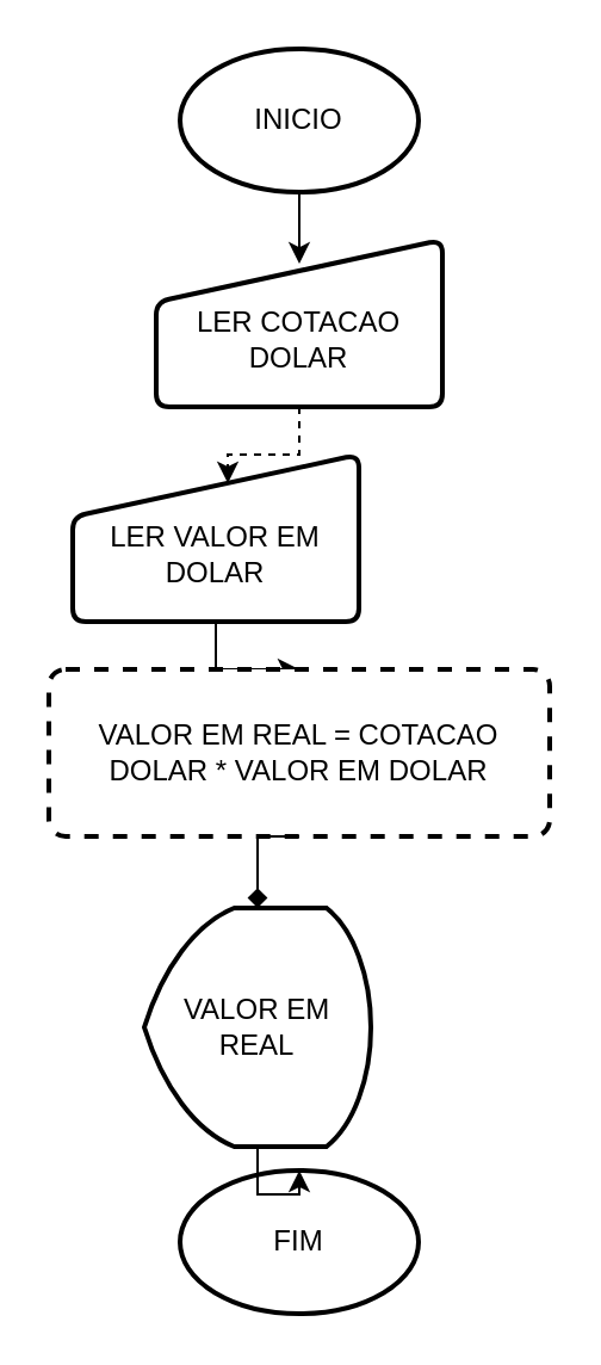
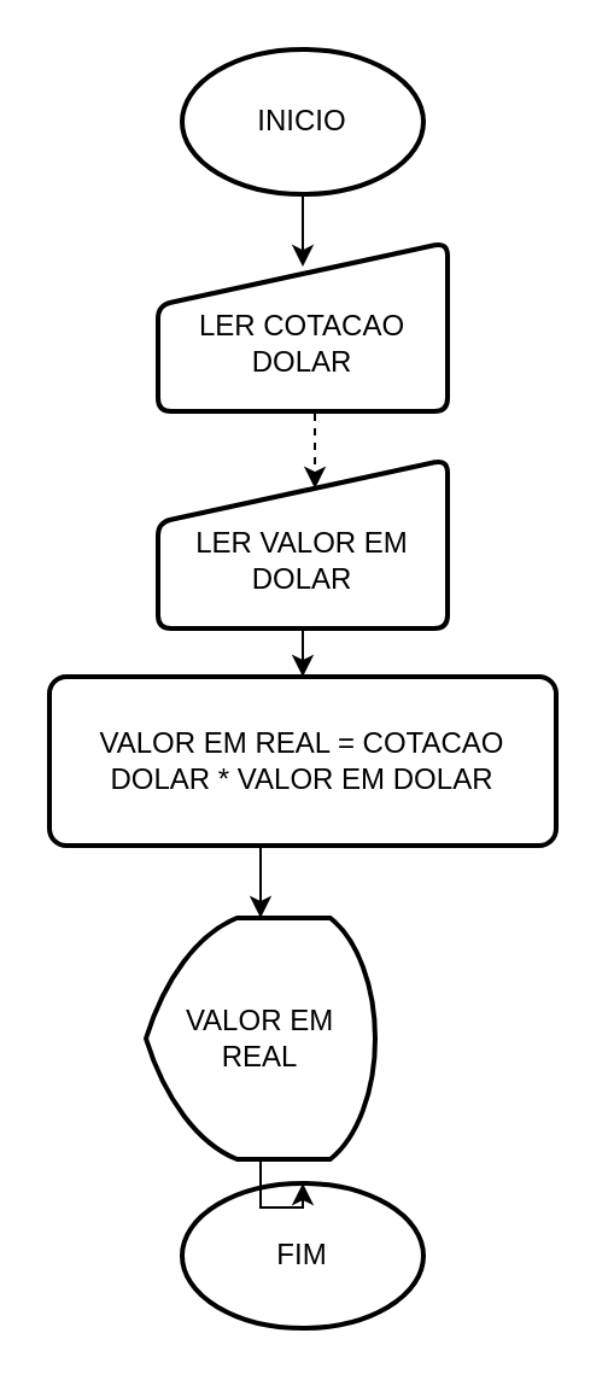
- <mxCell id="6" value="&lt;div&gt;&lt;font style=&quot;vertical-align: inherit;&quot;&gt;&lt;font style=&quot;vertical-align: inherit;&quot;&gt;&lt;br&gt;&lt;/font&gt;&lt;/font&gt;&lt;/div&gt;&lt;font style=&quot;vertical-align: inherit;&quot;&gt;&lt;font style=&quot;vertical-align: inherit;&quot;&gt;LER VALOR EM DOLAR&lt;/font&gt;&lt;/font&gt;" style="html=1;strokeWidth=2;shape=manualInput;whiteSpace=wrap;rounded=1;size=26;arcSize=11;" vertex="1" parent="1"><mxGeometry x="30" y="190" width="120" height="70" as="geometry" /></mxCell>
+ <mxCell id="6" value="&lt;div&gt;&lt;font style=&quot;vertical-align: inherit;&quot;&gt;&lt;font style=&quot;vertical-align: inherit;&quot;&gt;&lt;br&gt;&lt;/font&gt;&lt;/font&gt;&lt;/div&gt;&lt;font style=&quot;vertical-align: inherit;&quot;&gt;&lt;font style=&quot;vertical-align: inherit;&quot;&gt;LER VALOR EM DOLAR&lt;/font&gt;&lt;/font&gt;" style="html=1;strokeWidth=2;shape=manualInput;whiteSpace=wrap;rounded=1;size=26;arcSize=11;" vertex="1" parent="1"><mxGeometry x="65" y="190" width="120" height="70" as="geometry" /></mxCell>
- <mxCell id="7" value="&lt;font style=&quot;vertical-align: inherit;&quot;&gt;&lt;font style=&quot;vertical-align: inherit;&quot;&gt;&lt;font style=&quot;vertical-align: inherit;&quot;&gt;&lt;font style=&quot;vertical-align: inherit;&quot;&gt;VALOR EM REAL = COTACAO DOLAR * VALOR EM DOLAR&lt;/font&gt;&lt;/font&gt;&lt;/font&gt;&lt;/font&gt;" style="rounded=1;whiteSpace=wrap;html=1;absoluteArcSize=1;arcSize=14;strokeWidth=2;dashed=1;" vertex="1" parent="1"><mxGeometry x="20" y="280" width="210" height="70" as="geometry" /></mxCell>
+ <mxCell id="7" value="&lt;font style=&quot;vertical-align: inherit;&quot;&gt;&lt;font style=&quot;vertical-align: inherit;&quot;&gt;&lt;font style=&quot;vertical-align: inherit;&quot;&gt;&lt;font style=&quot;vertical-align: inherit;&quot;&gt;VALOR EM REAL = COTACAO DOLAR * VALOR EM DOLAR&lt;/font&gt;&lt;/font&gt;&lt;/font&gt;&lt;/font&gt;" style="rounded=1;whiteSpace=wrap;html=1;absoluteArcSize=1;arcSize=14;strokeWidth=2;" vertex="1" parent="1"><mxGeometry x="20" y="280" width="210" height="70" as="geometry" /></mxCell>
- <mxCell id="12" style="edgeStyle=orthogonalEdgeStyle;rounded=0;orthogonalLoop=1;jettySize=auto;html=1;exitX=0.5;exitY=1;exitDx=0;exitDy=0;entryX=0.5;entryY=0;entryDx=0;entryDy=0;entryPerimeter=0;endArrow=diamond;" edge="1" parent="1" source="7" target="9"><mxGeometry relative="1" as="geometry" /></mxCell>
+ <mxCell id="12" style="edgeStyle=orthogonalEdgeStyle;rounded=0;orthogonalLoop=1;jettySize=auto;html=1;exitX=0.5;exitY=1;exitDx=0;exitDy=0;entryX=0.5;entryY=0;entryDx=0;entryDy=0;entryPerimeter=0;" edge="1" parent="1" source="7" target="9"><mxGeometry relative="1" as="geometry" /></mxCell>
